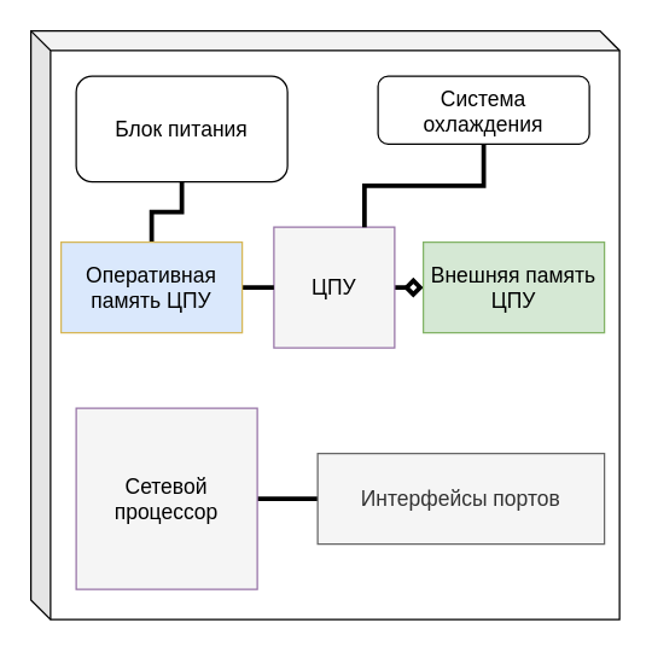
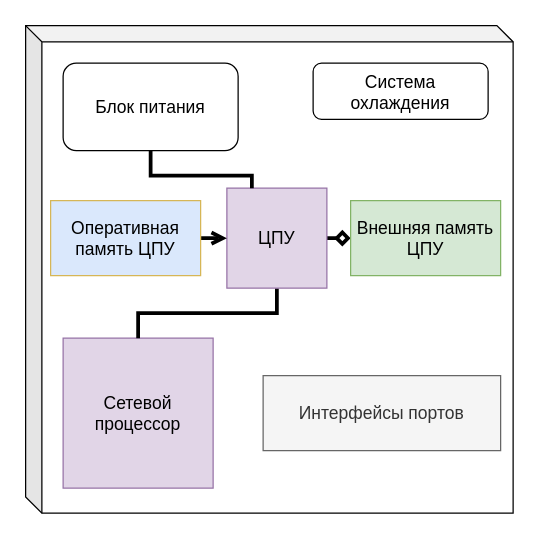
- <mxCell id="8" style="edgeStyle=orthogonalEdgeStyle;rounded=0;orthogonalLoop=1;jettySize=auto;html=1;exitX=0.5;exitY=1;exitDx=0;exitDy=0;entryX=0.75;entryY=0;entryDx=0;entryDy=0;endArrow=none;endFill=0;strokeWidth=3;fontSize=14;" edge="1" parent="1" source="9" target="7"><mxGeometry relative="1" as="geometry" /></mxCell>
- <mxCell id="10" style="edgeStyle=orthogonalEdgeStyle;rounded=0;orthogonalLoop=1;jettySize=auto;html=1;exitX=0.5;exitY=1;exitDx=0;exitDy=0;endArrow=none;endFill=0;strokeWidth=3;fontSize=14;" edge="1" parent="1" source="11" target="14"><mxGeometry relative="1" as="geometry" /></mxCell>
+ <mxCell id="10" style="edgeStyle=orthogonalEdgeStyle;rounded=0;orthogonalLoop=1;jettySize=auto;html=1;exitX=0.5;exitY=1;exitDx=0;exitDy=0;entryX=0.25;entryY=0;entryDx=0;entryDy=0;endArrow=none;endFill=0;strokeWidth=3;fontSize=14;" edge="1" parent="1" source="11" target="7"><mxGeometry relative="1" as="geometry" /></mxCell>
- <mxCell id="13" style="edgeStyle=orthogonalEdgeStyle;rounded=0;orthogonalLoop=1;jettySize=auto;html=1;exitX=1;exitY=0.5;exitDx=0;exitDy=0;entryX=0;entryY=0.5;entryDx=0;entryDy=0;endArrow=none;endFill=0;strokeWidth=3;fontSize=14;" edge="1" parent="1" source="14" target="7"><mxGeometry relative="1" as="geometry" /></mxCell>
+ <mxCell id="13" style="edgeStyle=orthogonalEdgeStyle;rounded=0;orthogonalLoop=1;jettySize=auto;html=1;exitX=1;exitY=0.5;exitDx=0;exitDy=0;entryX=0;entryY=0.5;entryDx=0;entryDy=0;endArrow=open;endFill=0;strokeWidth=3;fontSize=14;" edge="1" parent="1" source="14" target="7"><mxGeometry relative="1" as="geometry" /></mxCell>
- <mxCell id="7" value="ЦПУ" style="whiteSpace=wrap;html=1;aspect=fixed;fontSize=14;fillColor=#f5f5f5;strokeColor=#9673a6;" vertex="1" parent="1"><mxGeometry x="181" y="150" width="80" height="80" as="geometry" /></mxCell>
+ <mxCell id="7" value="ЦПУ" style="whiteSpace=wrap;html=1;aspect=fixed;fontSize=14;fillColor=#e1d5e7;strokeColor=#9673a6;" vertex="1" parent="1"><mxGeometry x="181" y="150" width="80" height="80" as="geometry" /></mxCell>
+ <mxCell id="6" style="edgeStyle=orthogonalEdgeStyle;rounded=0;orthogonalLoop=1;jettySize=auto;html=1;exitX=0.5;exitY=1;exitDx=0;exitDy=0;entryX=0.5;entryY=0;entryDx=0;entryDy=0;endArrow=none;endFill=0;strokeWidth=3;fontSize=14;" edge="1" parent="1" source="7" target="4"><mxGeometry relative="1" as="geometry" /></mxCell>
- <mxCell id="4" value="Сетевой процессор" style="whiteSpace=wrap;html=1;aspect=fixed;fontSize=14;fillColor=#f5f5f5;strokeColor=#9673a6;" vertex="1" parent="1"><mxGeometry x="50" y="270" width="120" height="120" as="geometry" /></mxCell>
+ <mxCell id="4" value="Сетевой процессор" style="whiteSpace=wrap;html=1;aspect=fixed;fontSize=14;fillColor=#e1d5e7;strokeColor=#9673a6;" vertex="1" parent="1"><mxGeometry x="50" y="270" width="120" height="120" as="geometry" /></mxCell>
- <mxCell id="3" style="edgeStyle=orthogonalEdgeStyle;rounded=0;orthogonalLoop=1;jettySize=auto;html=1;exitX=1;exitY=0.5;exitDx=0;exitDy=0;entryX=0;entryY=0.5;entryDx=0;entryDy=0;endArrow=none;endFill=0;strokeWidth=3;fontSize=14;" edge="1" parent="1" source="4" target="15"><mxGeometry relative="1" as="geometry" /></mxCell>
